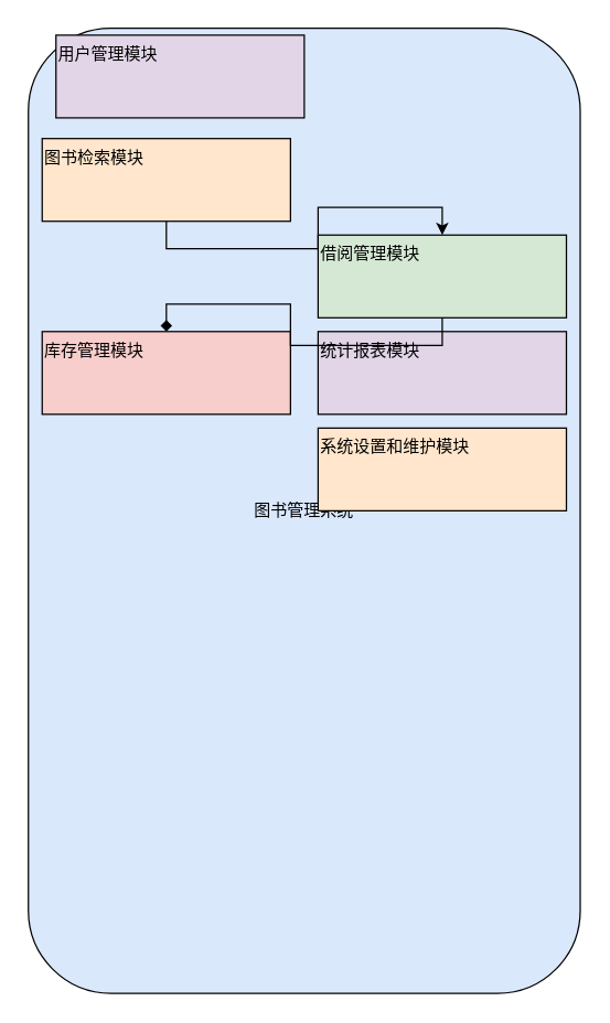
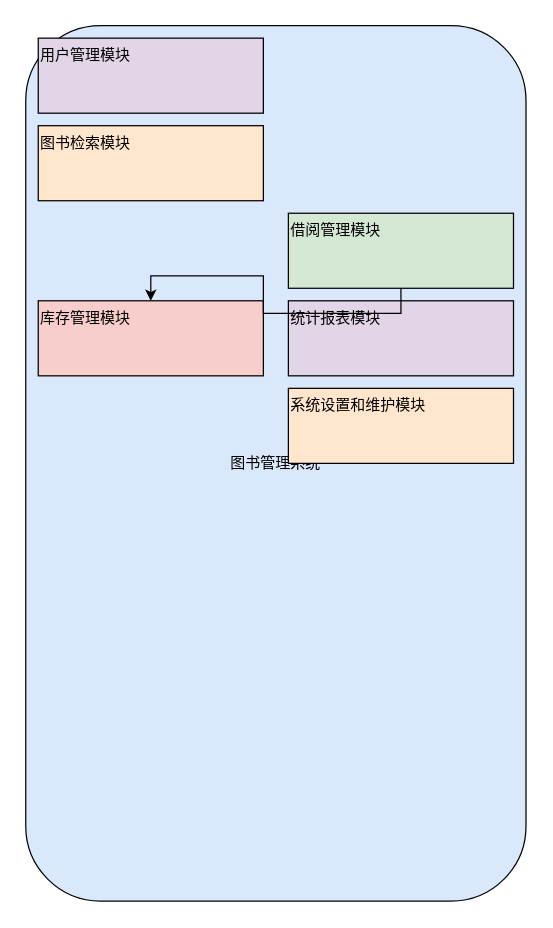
- <mxCell id="3" value="用户管理模块" style="text;strokeColor=#000000;fillColor=#e1d5e7;" vertex="1" parent="2"><mxGeometry x="20" y="5" width="180" height="60" as="geometry" /></mxCell>
+ <mxCell id="3" value="用户管理模块" style="text;strokeColor=#000000;fillColor=#e1d5e7;" vertex="1" parent="2"><mxGeometry x="10" y="10" width="180" height="60" as="geometry" /></mxCell>
- <mxCell id="9" style="edgeStyle=orthogonalEdgeStyle;rounded=0;orthogonalLoop=1;jettySize=auto;html=1;strokeColor=#000000;exitX=0.5;exitY=1;exitDx=0;exitDy=0;" edge="1" parent="1" source="4" target="5"><mxGeometry relative="1" as="geometry" /></mxCell>
- <mxCell id="10" style="edgeStyle=orthogonalEdgeStyle;rounded=0;orthogonalLoop=1;jettySize=auto;html=1;strokeColor=#000000;exitX=0.5;exitY=1;exitDx=0;exitDy=0;endArrow=diamond;" edge="1" parent="1" source="5" target="6"><mxGeometry relative="1" as="geometry" /></mxCell>
+ <mxCell id="10" style="edgeStyle=orthogonalEdgeStyle;rounded=0;orthogonalLoop=1;jettySize=auto;html=1;strokeColor=#000000;exitX=0.5;exitY=1;exitDx=0;exitDy=0;" edge="1" parent="1" source="5" target="6"><mxGeometry relative="1" as="geometry" /></mxCell>
